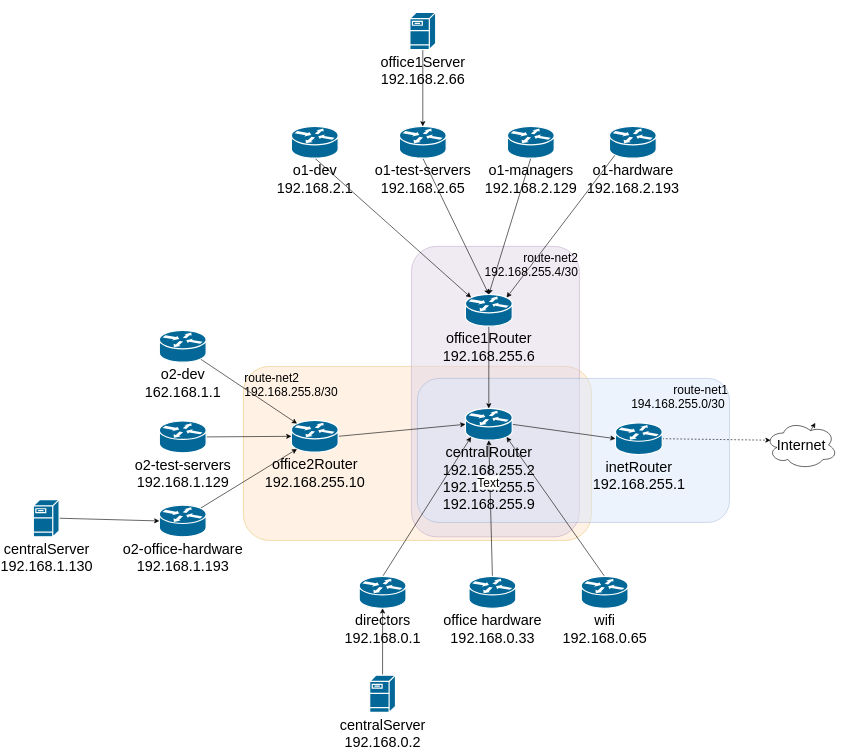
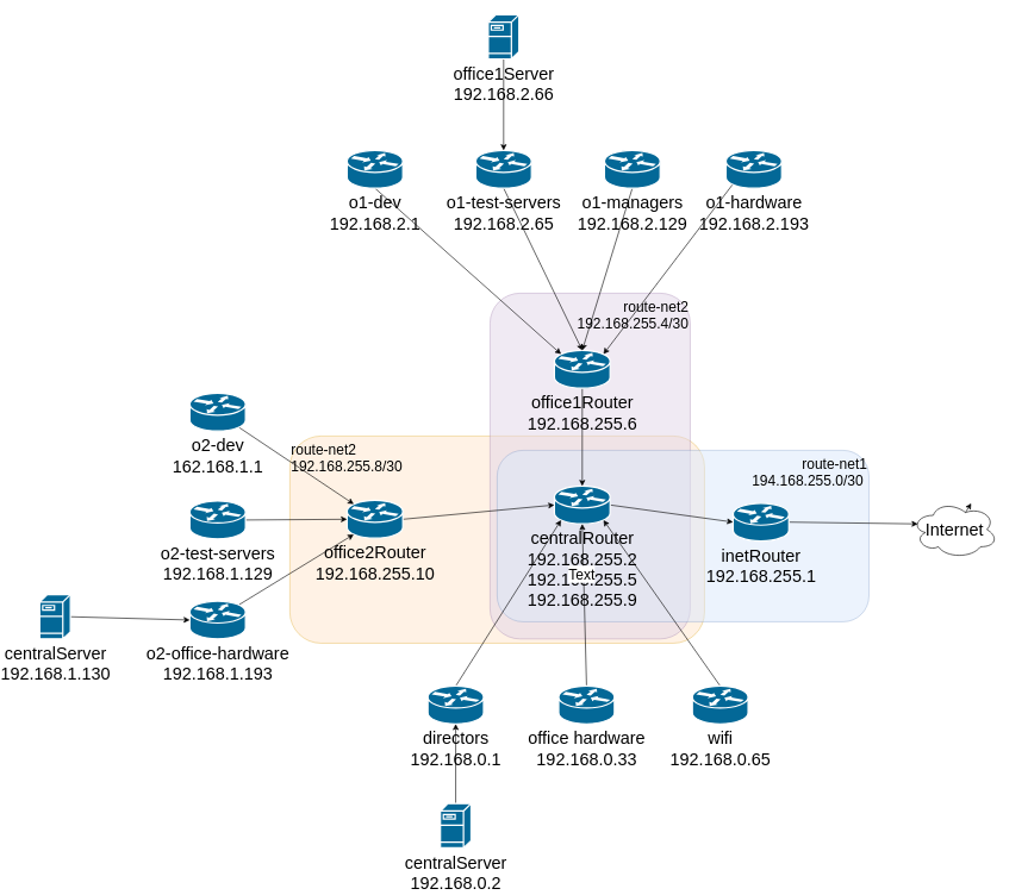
- <mxCell id="6" style="edgeStyle=none;rounded=0;orthogonalLoop=1;jettySize=auto;html=1;exitX=1;exitY=0.5;exitDx=0;exitDy=0;exitPerimeter=0;entryX=0.07;entryY=0.4;entryDx=0;entryDy=0;entryPerimeter=0;fontFamily=Helvetica;fontSize=24;fontColor=default;dashed=1;" parent="1" source="7" target="5" edge="1"><mxGeometry relative="1" as="geometry" /></mxCell>
+ <mxCell id="6" style="edgeStyle=none;rounded=0;orthogonalLoop=1;jettySize=auto;html=1;exitX=1;exitY=0.5;exitDx=0;exitDy=0;exitPerimeter=0;entryX=0.07;entryY=0.4;entryDx=0;entryDy=0;entryPerimeter=0;fontFamily=Helvetica;fontSize=24;fontColor=default;" parent="1" source="7" target="5" edge="1"><mxGeometry relative="1" as="geometry" /></mxCell>
